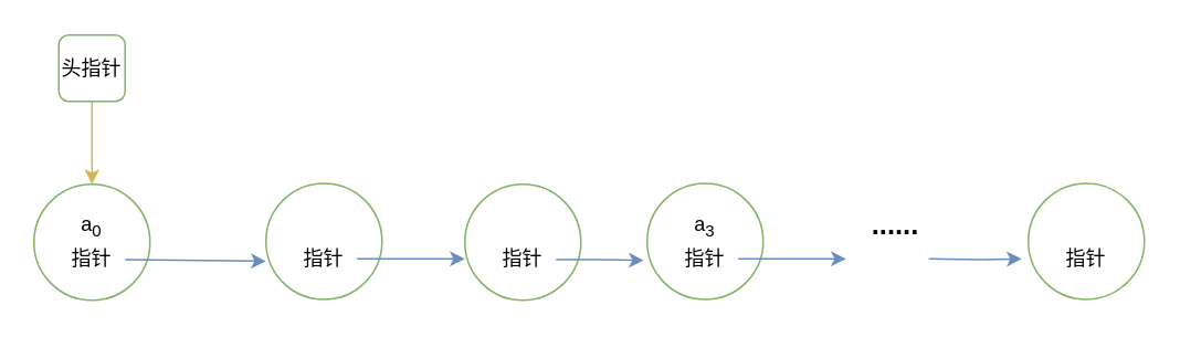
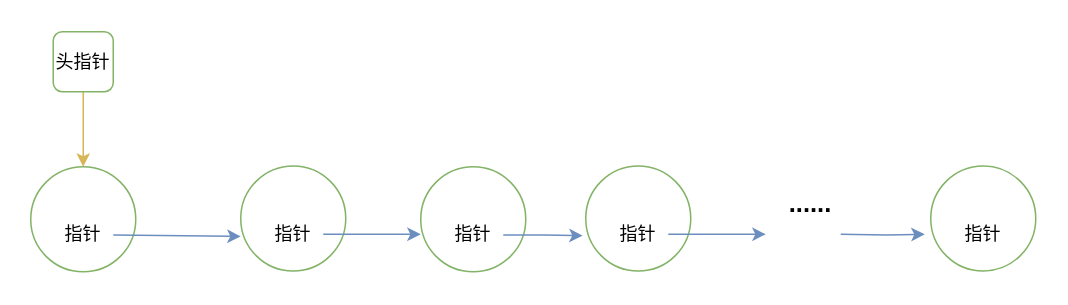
- <mxCell id="12" value="a&lt;sub&gt;3&lt;/sub&gt;" style="text;html=1;strokeColor=none;fillColor=none;align=center;verticalAlign=middle;whiteSpace=wrap;rounded=0;fontSize=12;" parent="1" vertex="1"><mxGeometry x="405" y="125.5" width="40" height="20" as="geometry" /></mxCell>
- <mxCell id="19" value="a&lt;sub&gt;0&lt;/sub&gt;" style="text;html=1;strokeColor=none;fillColor=none;align=center;verticalAlign=middle;whiteSpace=wrap;rounded=0;fontSize=12;" parent="1" vertex="1"><mxGeometry x="35" y="126" width="40" height="20" as="geometry" /></mxCell>
